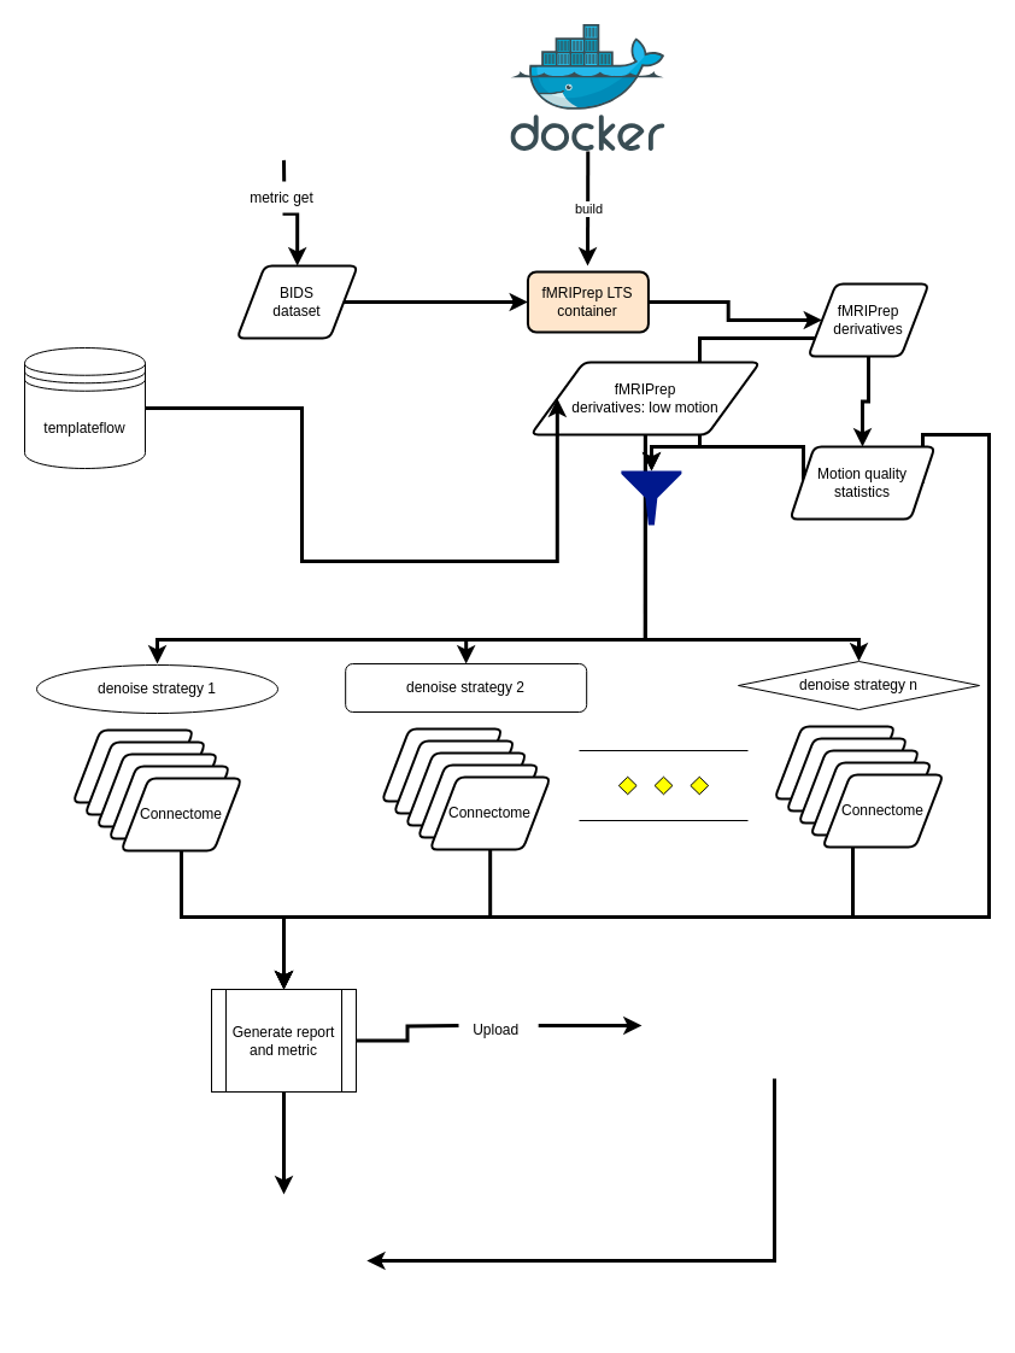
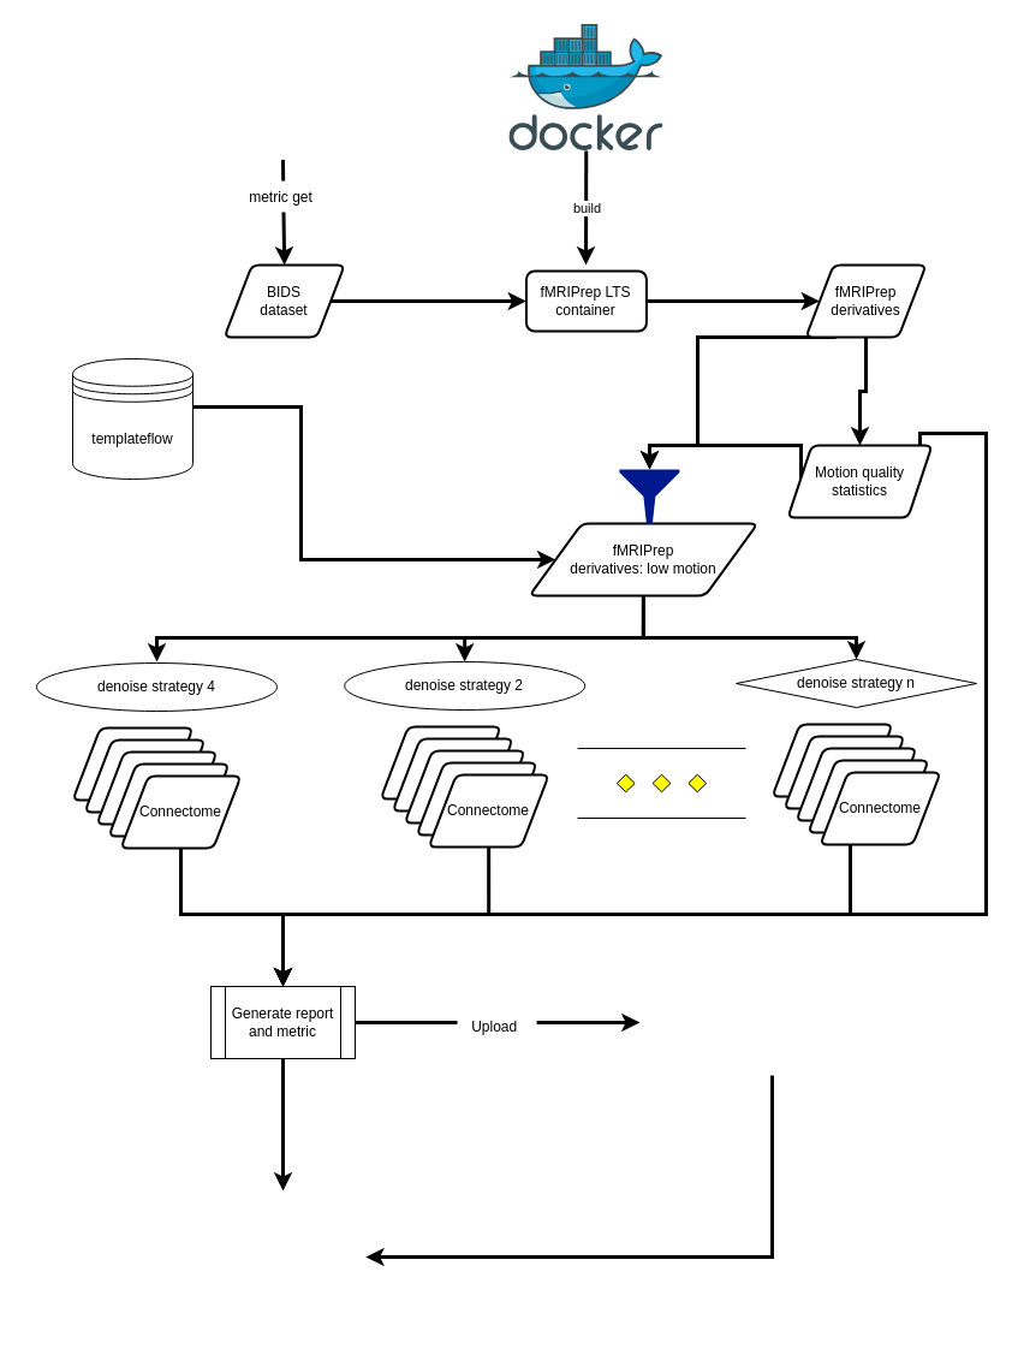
- <mxCell id="9" value="BIDS &lt;br&gt;dataset" style="shape=parallelogram;html=1;strokeWidth=2;perimeter=parallelogramPerimeter;whiteSpace=wrap;rounded=1;arcSize=12;size=0.23;" parent="1" vertex="1"><mxGeometry x="196.18" y="220" width="100" height="60" as="geometry" /></mxCell>
+ <mxCell id="9" value="BIDS &lt;br&gt;dataset" style="shape=parallelogram;html=1;strokeWidth=2;perimeter=parallelogramPerimeter;whiteSpace=wrap;rounded=1;arcSize=12;size=0.23;" parent="1" vertex="1"><mxGeometry x="186.18" y="220" width="100" height="60" as="geometry" /></mxCell>
- <mxCell id="11" value="fMRIPrep LTS container" style="rounded=1;whiteSpace=wrap;html=1;absoluteArcSize=1;arcSize=14;strokeWidth=2;fillColor=#ffe6cc;" parent="1" vertex="1"><mxGeometry x="437.44" y="225" width="100" height="50" as="geometry" /></mxCell>
+ <mxCell id="11" value="fMRIPrep LTS container" style="rounded=1;whiteSpace=wrap;html=1;absoluteArcSize=1;arcSize=14;strokeWidth=2;" parent="1" vertex="1"><mxGeometry x="437.44" y="225" width="100" height="50" as="geometry" /></mxCell>
- <mxCell id="15" value="&lt;div&gt;fMRIPrep&lt;/div&gt;&lt;div&gt;derivatives&lt;br&gt;&lt;/div&gt;" style="shape=parallelogram;html=1;strokeWidth=2;perimeter=parallelogramPerimeter;whiteSpace=wrap;rounded=1;arcSize=12;size=0.23;" parent="1" vertex="1"><mxGeometry x="670" y="235" width="100" height="60" as="geometry" /></mxCell>
+ <mxCell id="15" value="&lt;div&gt;fMRIPrep&lt;/div&gt;&lt;div&gt;derivatives&lt;br&gt;&lt;/div&gt;" style="shape=parallelogram;html=1;strokeWidth=2;perimeter=parallelogramPerimeter;whiteSpace=wrap;rounded=1;arcSize=12;size=0.23;" parent="1" vertex="1"><mxGeometry x="670" y="220" width="100" height="60" as="geometry" /></mxCell>
- <mxCell id="23" value="&lt;div&gt;fMRIPrep&lt;/div&gt;&lt;div&gt;derivatives: low motion&lt;br&gt;&lt;/div&gt;" style="shape=parallelogram;html=1;strokeWidth=2;perimeter=parallelogramPerimeter;whiteSpace=wrap;rounded=1;arcSize=12;size=0.23;fontFamily=Helvetica;fillColor=default;" parent="1" vertex="1"><mxGeometry x="440" y="300" width="189.88" height="60" as="geometry" /></mxCell>
+ <mxCell id="23" value="&lt;div&gt;fMRIPrep&lt;/div&gt;&lt;div&gt;derivatives: low motion&lt;br&gt;&lt;/div&gt;" style="shape=parallelogram;html=1;strokeWidth=2;perimeter=parallelogramPerimeter;whiteSpace=wrap;rounded=1;arcSize=12;size=0.23;fontFamily=Helvetica;fillColor=default;" parent="1" vertex="1"><mxGeometry x="440" y="435" width="189.88" height="60" as="geometry" /></mxCell>
- <mxCell id="26" value="&lt;div&gt;templateflow&lt;/div&gt;" style="shape=datastore;whiteSpace=wrap;html=1;fontFamily=Helvetica;fillColor=default;" parent="1" vertex="1"><mxGeometry x="20" y="288" width="100" height="100" as="geometry" /></mxCell>
+ <mxCell id="26" value="&lt;div&gt;templateflow&lt;/div&gt;" style="shape=datastore;whiteSpace=wrap;html=1;fontFamily=Helvetica;fillColor=default;" parent="1" vertex="1"><mxGeometry x="60" y="298" width="100" height="100" as="geometry" /></mxCell>
- <mxCell id="40" value="denoise strategy 2" style="whiteSpace=wrap;html=1;align=center;fontFamily=Helvetica;fillColor=default;rounded=1;" parent="1" vertex="1"><mxGeometry x="286.18" y="550" width="200" height="40" as="geometry" /></mxCell>
+ <mxCell id="40" value="denoise strategy 2" style="ellipse;whiteSpace=wrap;html=1;align=center;fontFamily=Helvetica;fillColor=default;" parent="1" vertex="1"><mxGeometry x="286.18" y="550" width="200" height="40" as="geometry" /></mxCell>
- <mxCell id="33" value="denoise strategy 1" style="ellipse;whiteSpace=wrap;html=1;align=center;fontFamily=Helvetica;fillColor=default;" parent="1" vertex="1"><mxGeometry x="30" y="551" width="200" height="40" as="geometry" /></mxCell>
+ <mxCell id="33" value="denoise strategy 4" style="ellipse;whiteSpace=wrap;html=1;align=center;fontFamily=Helvetica;fillColor=default;" parent="1" vertex="1"><mxGeometry x="30" y="551" width="200" height="40" as="geometry" /></mxCell>
- <mxCell id="51" value="Generate report and metric" style="shape=process;whiteSpace=wrap;html=1;backgroundOutline=1;fontFamily=Helvetica;fillColor=default;" parent="1" vertex="1"><mxGeometry x="175" y="820" width="120" height="85" as="geometry" /></mxCell>
+ <mxCell id="51" value="Generate report and metric" style="shape=process;whiteSpace=wrap;html=1;backgroundOutline=1;fontFamily=Helvetica;fillColor=default;" parent="1" vertex="1"><mxGeometry x="175" y="820" width="120" height="60" as="geometry" /></mxCell>
